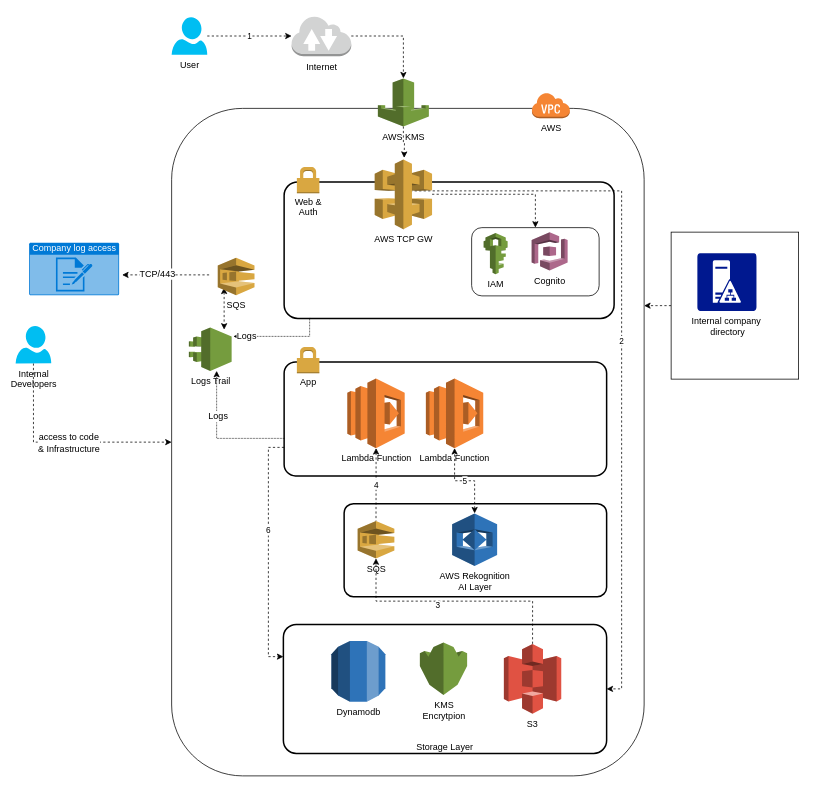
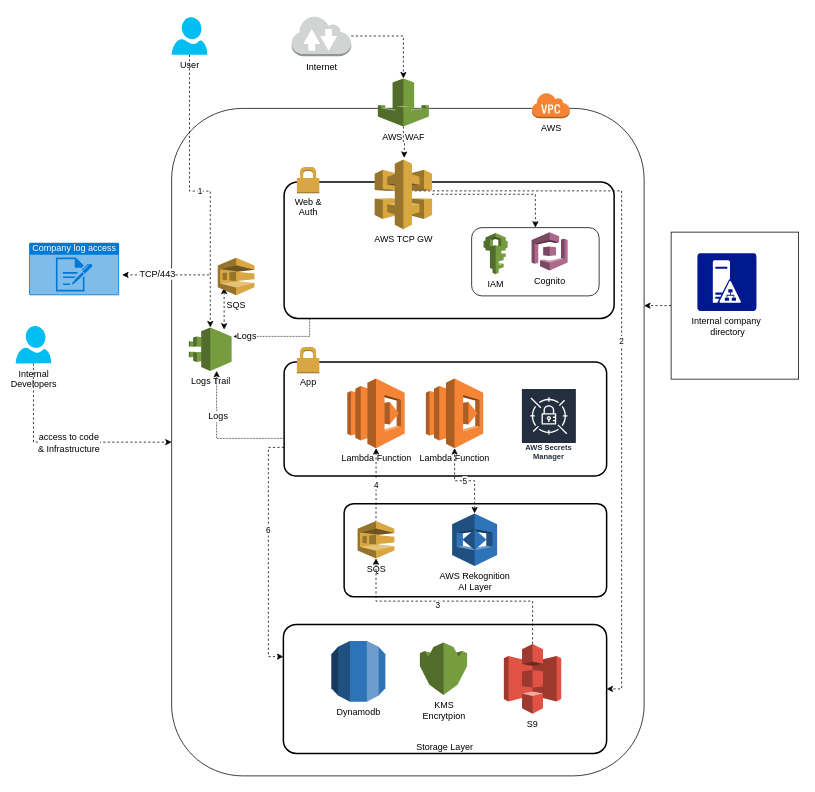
- <mxCell id="34" value="1" style="edgeStyle=orthogonalEdgeStyle;rounded=0;orthogonalLoop=1;jettySize=auto;html=1;dashed=1;" parent="1" source="35" target="37" edge="1"><mxGeometry relative="1" as="geometry" /></mxCell>
+ <mxCell id="34" value="1" style="edgeStyle=orthogonalEdgeStyle;rounded=0;orthogonalLoop=1;jettySize=auto;html=1;dashed=1;" parent="1" source="35" target="32" edge="1"><mxGeometry relative="1" as="geometry" /></mxCell>
- <mxCell id="39" value="AWS KMS" style="outlineConnect=0;dashed=0;verticalLabelPosition=bottom;verticalAlign=top;align=center;html=1;shape=mxgraph.aws3.waf;fillColor=#759C3E;gradientColor=none;" parent="1" vertex="1"><mxGeometry x="503" y="104" width="68" height="64" as="geometry" /></mxCell>
+ <mxCell id="39" value="AWS WAF" style="outlineConnect=0;dashed=0;verticalLabelPosition=bottom;verticalAlign=top;align=center;html=1;shape=mxgraph.aws3.waf;fillColor=#759C3E;gradientColor=none;" parent="1" vertex="1"><mxGeometry x="503" y="104" width="68" height="64" as="geometry" /></mxCell>
+ <mxCell id="48" value="AWS Secrets Manager" style="outlineConnect=0;fontColor=#232F3E;gradientColor=none;strokeColor=#ffffff;fillColor=#232F3E;dashed=0;verticalLabelPosition=middle;verticalAlign=bottom;align=center;html=1;whiteSpace=wrap;fontSize=10;fontStyle=1;spacing=3;shape=mxgraph.aws4.productIcon;prIcon=mxgraph.aws4.secrets_manager;" parent="1" vertex="1"><mxGeometry x="694" y="517" width="74" height="101" as="geometry" /></mxCell>
- <mxCell id="46" value="S3" style="outlineConnect=0;dashed=0;verticalLabelPosition=bottom;verticalAlign=top;align=center;html=1;shape=mxgraph.aws3.s3;fillColor=#E05243;gradientColor=none;" parent="1" vertex="1"><mxGeometry x="671" y="858" width="76.5" height="93" as="geometry" /></mxCell>
+ <mxCell id="46" value="S9" style="outlineConnect=0;dashed=0;verticalLabelPosition=bottom;verticalAlign=top;align=center;html=1;shape=mxgraph.aws3.s3;fillColor=#E05243;gradientColor=none;" parent="1" vertex="1"><mxGeometry x="671" y="858" width="76.5" height="93" as="geometry" /></mxCell>
